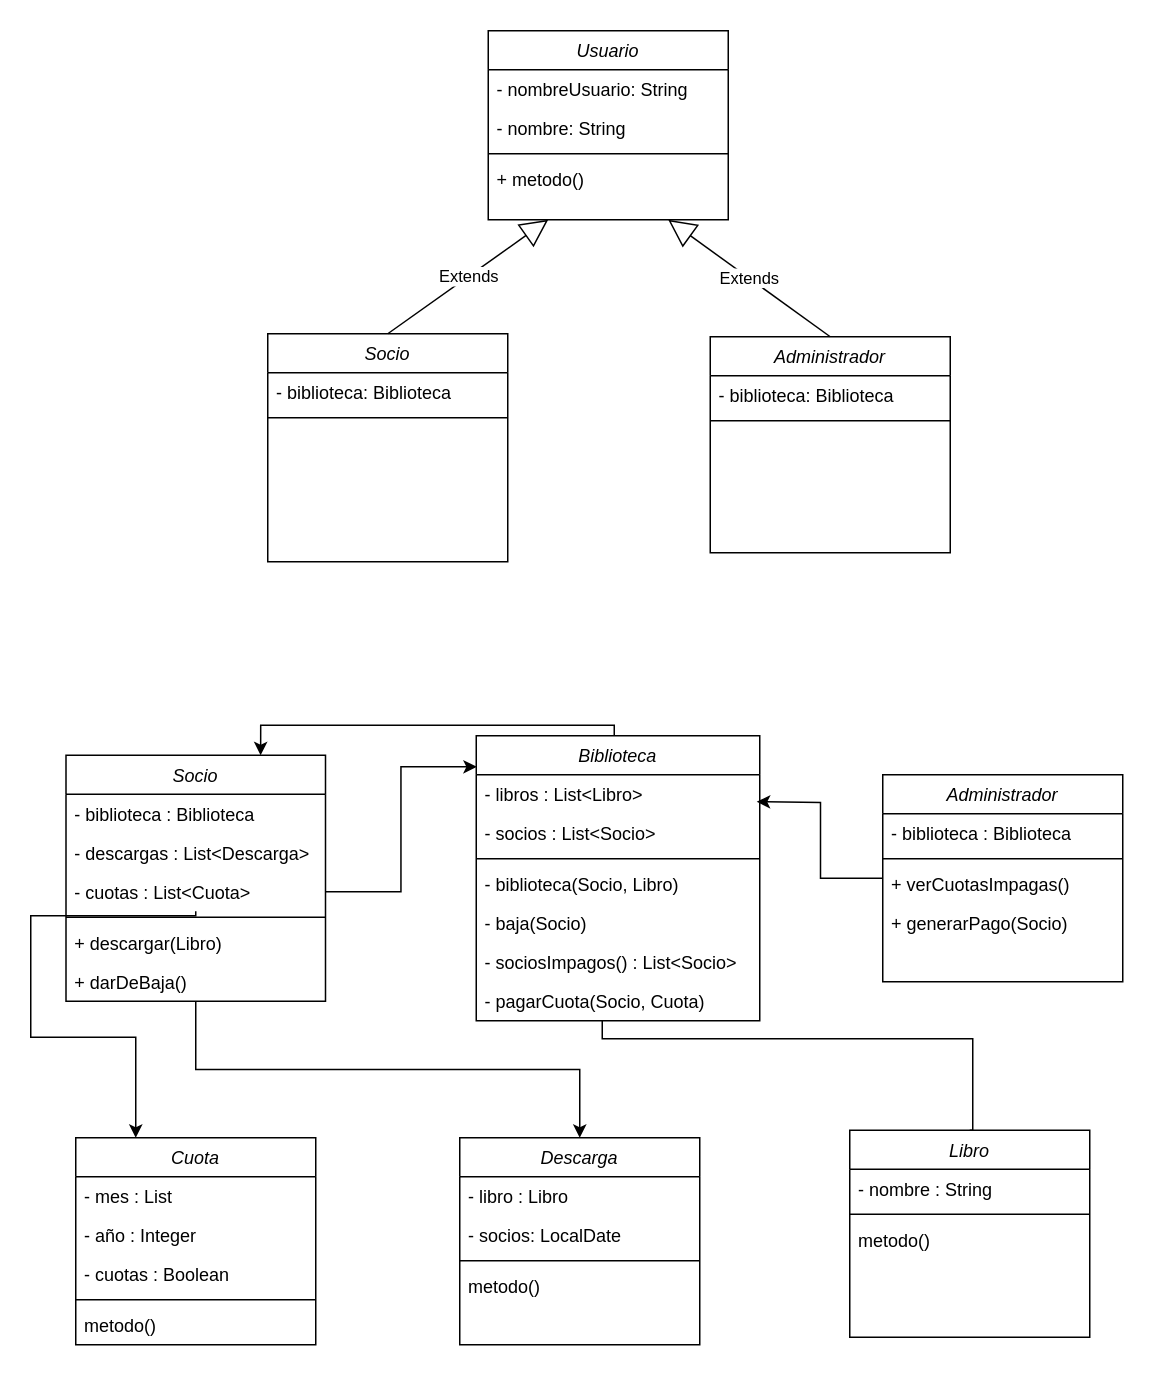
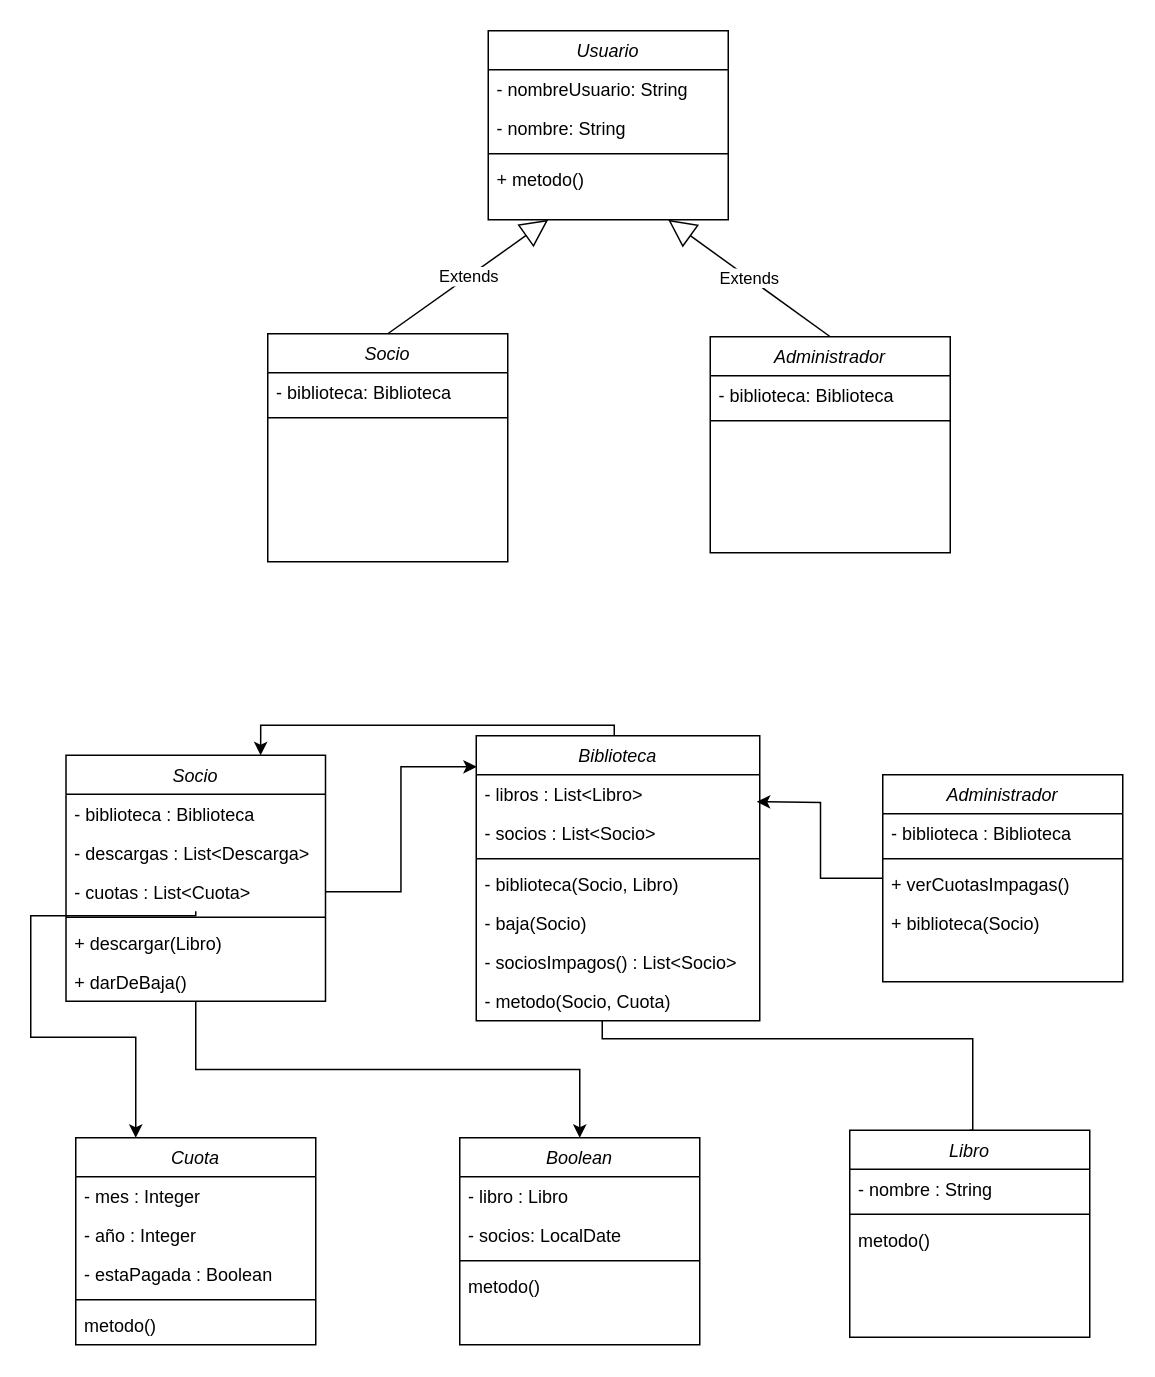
- <mxCell id="35" value="+ generarPago(Socio)" style="text;align=left;verticalAlign=top;spacingLeft=4;spacingRight=4;overflow=hidden;rotatable=0;points=[[0,0.5],[1,0.5]];portConstraint=eastwest;" vertex="1" parent="31"><mxGeometry y="86" width="160" height="26" as="geometry" /></mxCell>
+ <mxCell id="35" value="+ biblioteca(Socio)" style="text;align=left;verticalAlign=top;spacingLeft=4;spacingRight=4;overflow=hidden;rotatable=0;points=[[0,0.5],[1,0.5]];portConstraint=eastwest;" vertex="1" parent="31"><mxGeometry y="86" width="160" height="26" as="geometry" /></mxCell>
- <mxCell id="11" value="- pagarCuota(Socio, Cuota)" style="text;align=left;verticalAlign=top;spacingLeft=4;spacingRight=4;overflow=hidden;rotatable=0;points=[[0,0.5],[1,0.5]];portConstraint=eastwest;" parent="4" vertex="1"><mxGeometry y="164" width="189" height="26" as="geometry" /></mxCell>
+ <mxCell id="11" value="- metodo(Socio, Cuota)" style="text;align=left;verticalAlign=top;spacingLeft=4;spacingRight=4;overflow=hidden;rotatable=0;points=[[0,0.5],[1,0.5]];portConstraint=eastwest;" parent="4" vertex="1"><mxGeometry y="164" width="189" height="26" as="geometry" /></mxCell>
- <mxCell id="37" value="Descarga" style="swimlane;fontStyle=2;align=center;verticalAlign=top;childLayout=stackLayout;horizontal=1;startSize=26;horizontalStack=0;resizeParent=1;resizeLast=0;collapsible=1;marginBottom=0;rounded=0;shadow=0;strokeWidth=1;" vertex="1" parent="1"><mxGeometry x="306" y="758" width="160" height="138" as="geometry"><mxRectangle x="230" y="140" width="160" height="26" as="alternateBounds" /></mxGeometry></mxCell>
+ <mxCell id="37" value="Boolean" style="swimlane;fontStyle=2;align=center;verticalAlign=top;childLayout=stackLayout;horizontal=1;startSize=26;horizontalStack=0;resizeParent=1;resizeLast=0;collapsible=1;marginBottom=0;rounded=0;shadow=0;strokeWidth=1;" vertex="1" parent="1"><mxGeometry x="306" y="758" width="160" height="138" as="geometry"><mxRectangle x="230" y="140" width="160" height="26" as="alternateBounds" /></mxGeometry></mxCell>
- <mxCell id="25" value="- mes : List" style="text;align=left;verticalAlign=top;spacingLeft=4;spacingRight=4;overflow=hidden;rotatable=0;points=[[0,0.5],[1,0.5]];portConstraint=eastwest;" vertex="1" parent="24"><mxGeometry y="26" width="160" height="26" as="geometry" /></mxCell>
+ <mxCell id="25" value="- mes : Integer" style="text;align=left;verticalAlign=top;spacingLeft=4;spacingRight=4;overflow=hidden;rotatable=0;points=[[0,0.5],[1,0.5]];portConstraint=eastwest;" vertex="1" parent="24"><mxGeometry y="26" width="160" height="26" as="geometry" /></mxCell>
- <mxCell id="27" value="- cuotas : Boolean" style="text;align=left;verticalAlign=top;spacingLeft=4;spacingRight=4;overflow=hidden;rotatable=0;points=[[0,0.5],[1,0.5]];portConstraint=eastwest;" vertex="1" parent="24"><mxGeometry y="78" width="160" height="26" as="geometry" /></mxCell>
+ <mxCell id="27" value="- estaPagada : Boolean" style="text;align=left;verticalAlign=top;spacingLeft=4;spacingRight=4;overflow=hidden;rotatable=0;points=[[0,0.5],[1,0.5]];portConstraint=eastwest;" vertex="1" parent="24"><mxGeometry y="78" width="160" height="26" as="geometry" /></mxCell>
